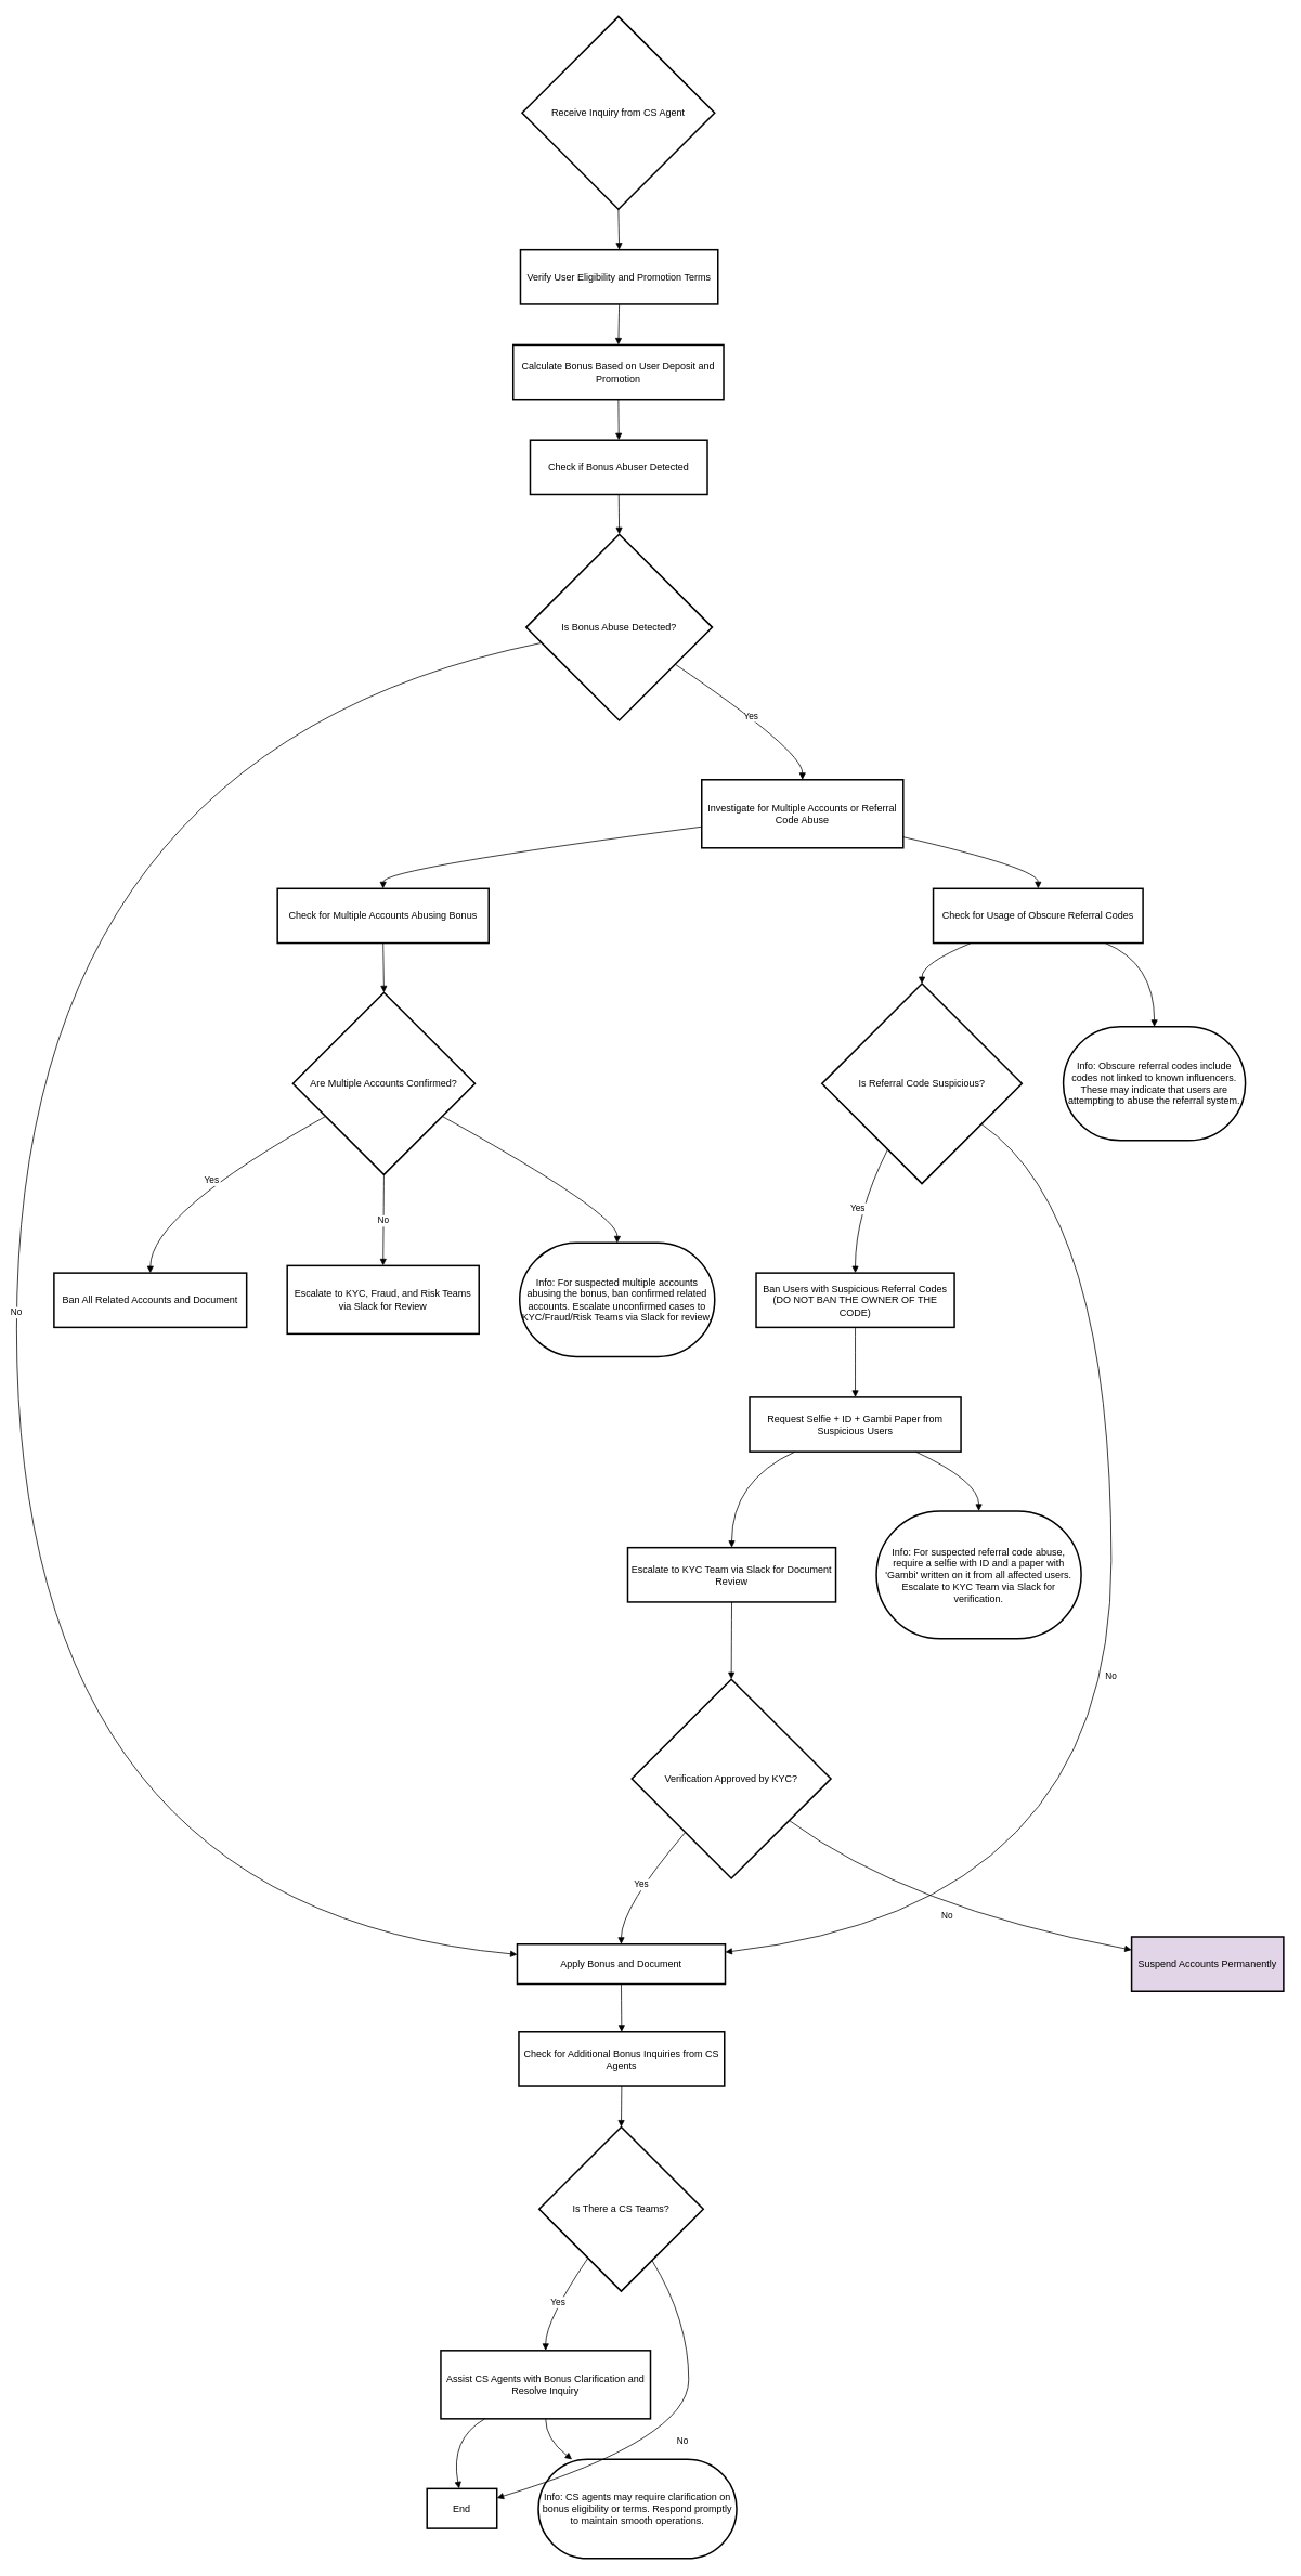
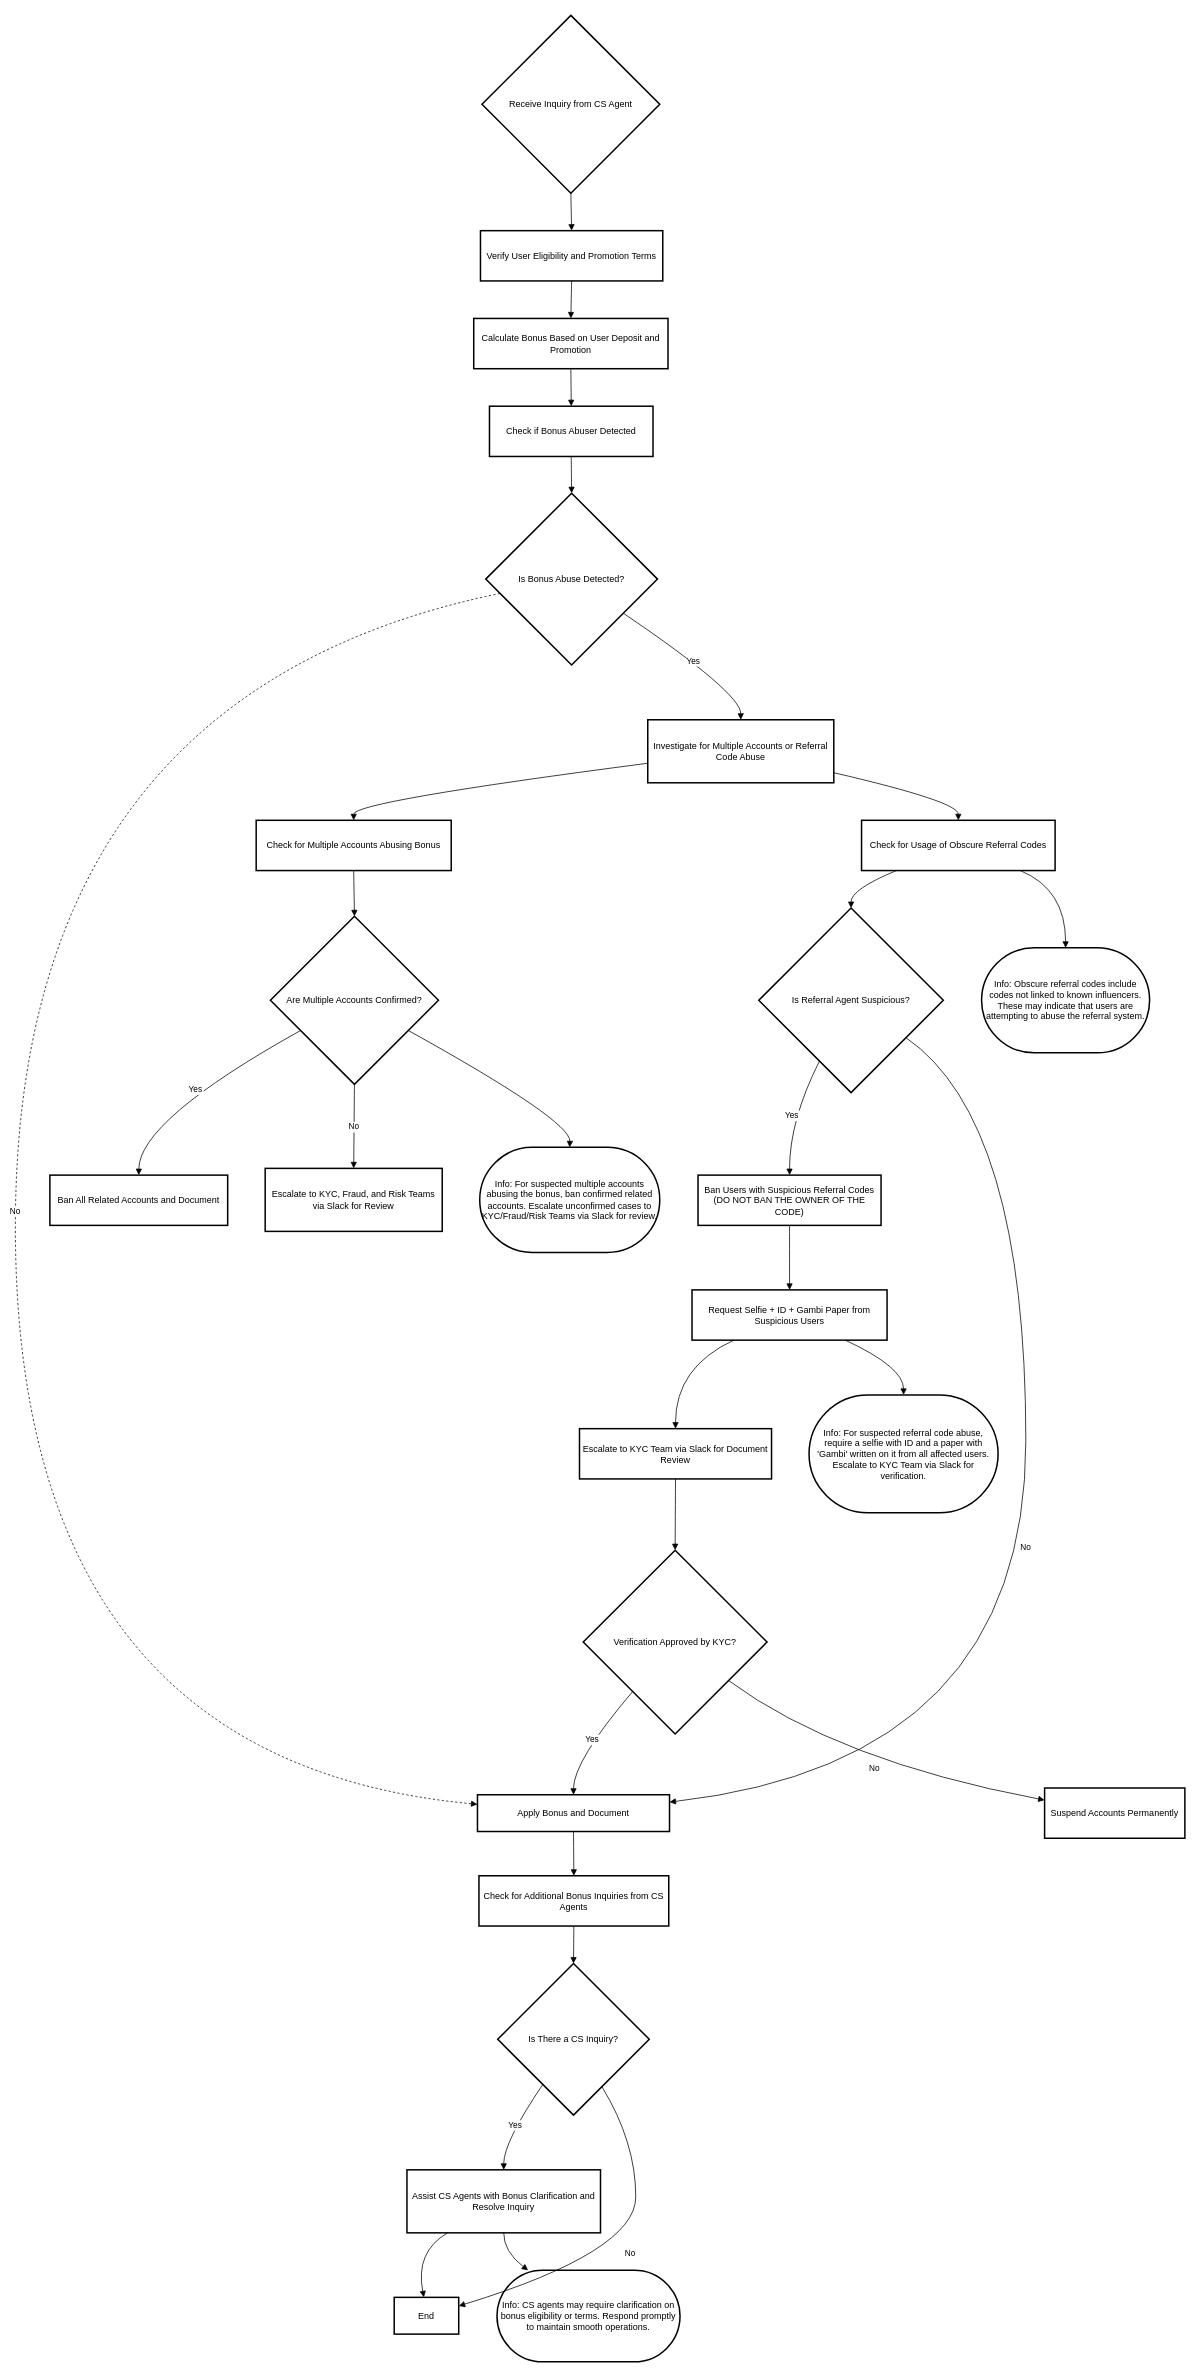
- <mxCell id="32" value="No" style="curved=1;startArrow=none;endArrow=block;exitX=0;exitY=0.6;entryX=0;entryY=0.26;rounded=0;" parent="1" source="6" target="7" edge="1"><mxGeometry relative="1" as="geometry"><Array as="points"><mxPoint x="20" y="923" /><mxPoint x="20" y="2347" /></Array></mxGeometry></mxCell>
+ <mxCell id="32" value="No" style="curved=1;startArrow=none;endArrow=block;exitX=0;exitY=0.6;entryX=0;entryY=0.26;rounded=0;dashed=1;" parent="1" source="6" target="7" edge="1"><mxGeometry relative="1" as="geometry"><Array as="points"><mxPoint x="20" y="923" /><mxPoint x="20" y="2347" /></Array></mxGeometry></mxCell>
- <mxCell id="14" value="Is Referral Code Suspicious?" style="rhombus;strokeWidth=2;whiteSpace=wrap;" parent="1" vertex="1"><mxGeometry x="1011" y="1210" width="246" height="246" as="geometry" /></mxCell>
+ <mxCell id="14" value="Is Referral Agent Suspicious?" style="rhombus;strokeWidth=2;whiteSpace=wrap;" parent="1" vertex="1"><mxGeometry x="1011" y="1210" width="246" height="246" as="geometry" /></mxCell>
- <mxCell id="19" value="Suspend Accounts Permanently" style="whiteSpace=wrap;strokeWidth=2;fillColor=#e1d5e7;" parent="1" vertex="1"><mxGeometry x="1392" y="2383" width="187" height="67" as="geometry" /></mxCell>
+ <mxCell id="19" value="Suspend Accounts Permanently" style="whiteSpace=wrap;strokeWidth=2;" parent="1" vertex="1"><mxGeometry x="1392" y="2383" width="187" height="67" as="geometry" /></mxCell>
- <mxCell id="21" value="Is There a CS Teams?" style="rhombus;strokeWidth=2;whiteSpace=wrap;" parent="1" vertex="1"><mxGeometry x="663" y="2617" width="202" height="202" as="geometry" /></mxCell>
+ <mxCell id="21" value="Is There a CS Inquiry?" style="rhombus;strokeWidth=2;whiteSpace=wrap;" parent="1" vertex="1"><mxGeometry x="663" y="2617" width="202" height="202" as="geometry" /></mxCell>
